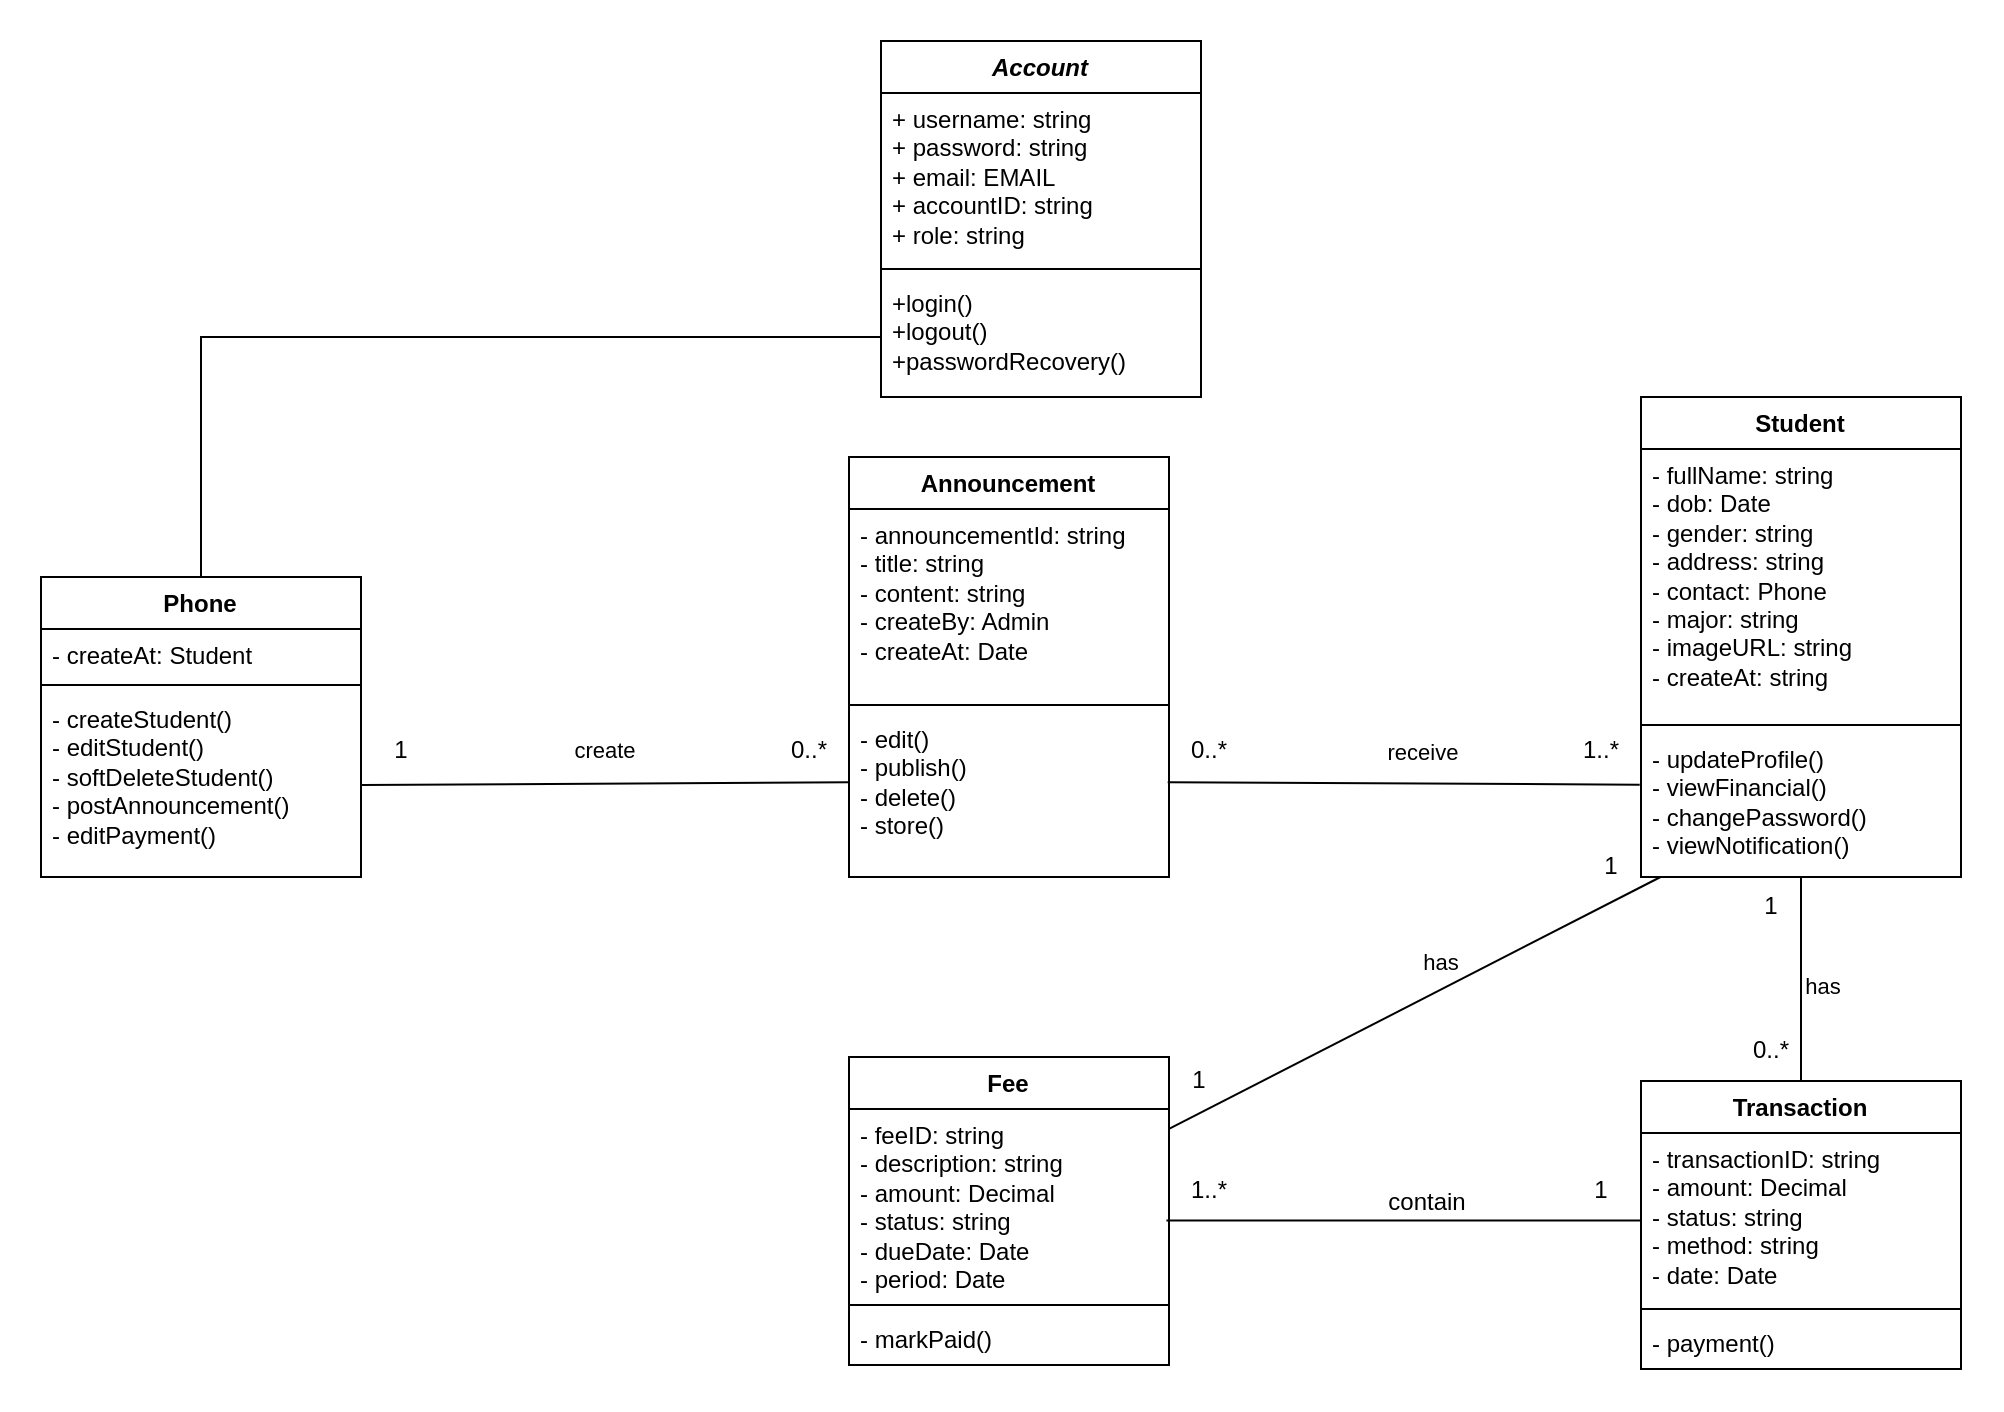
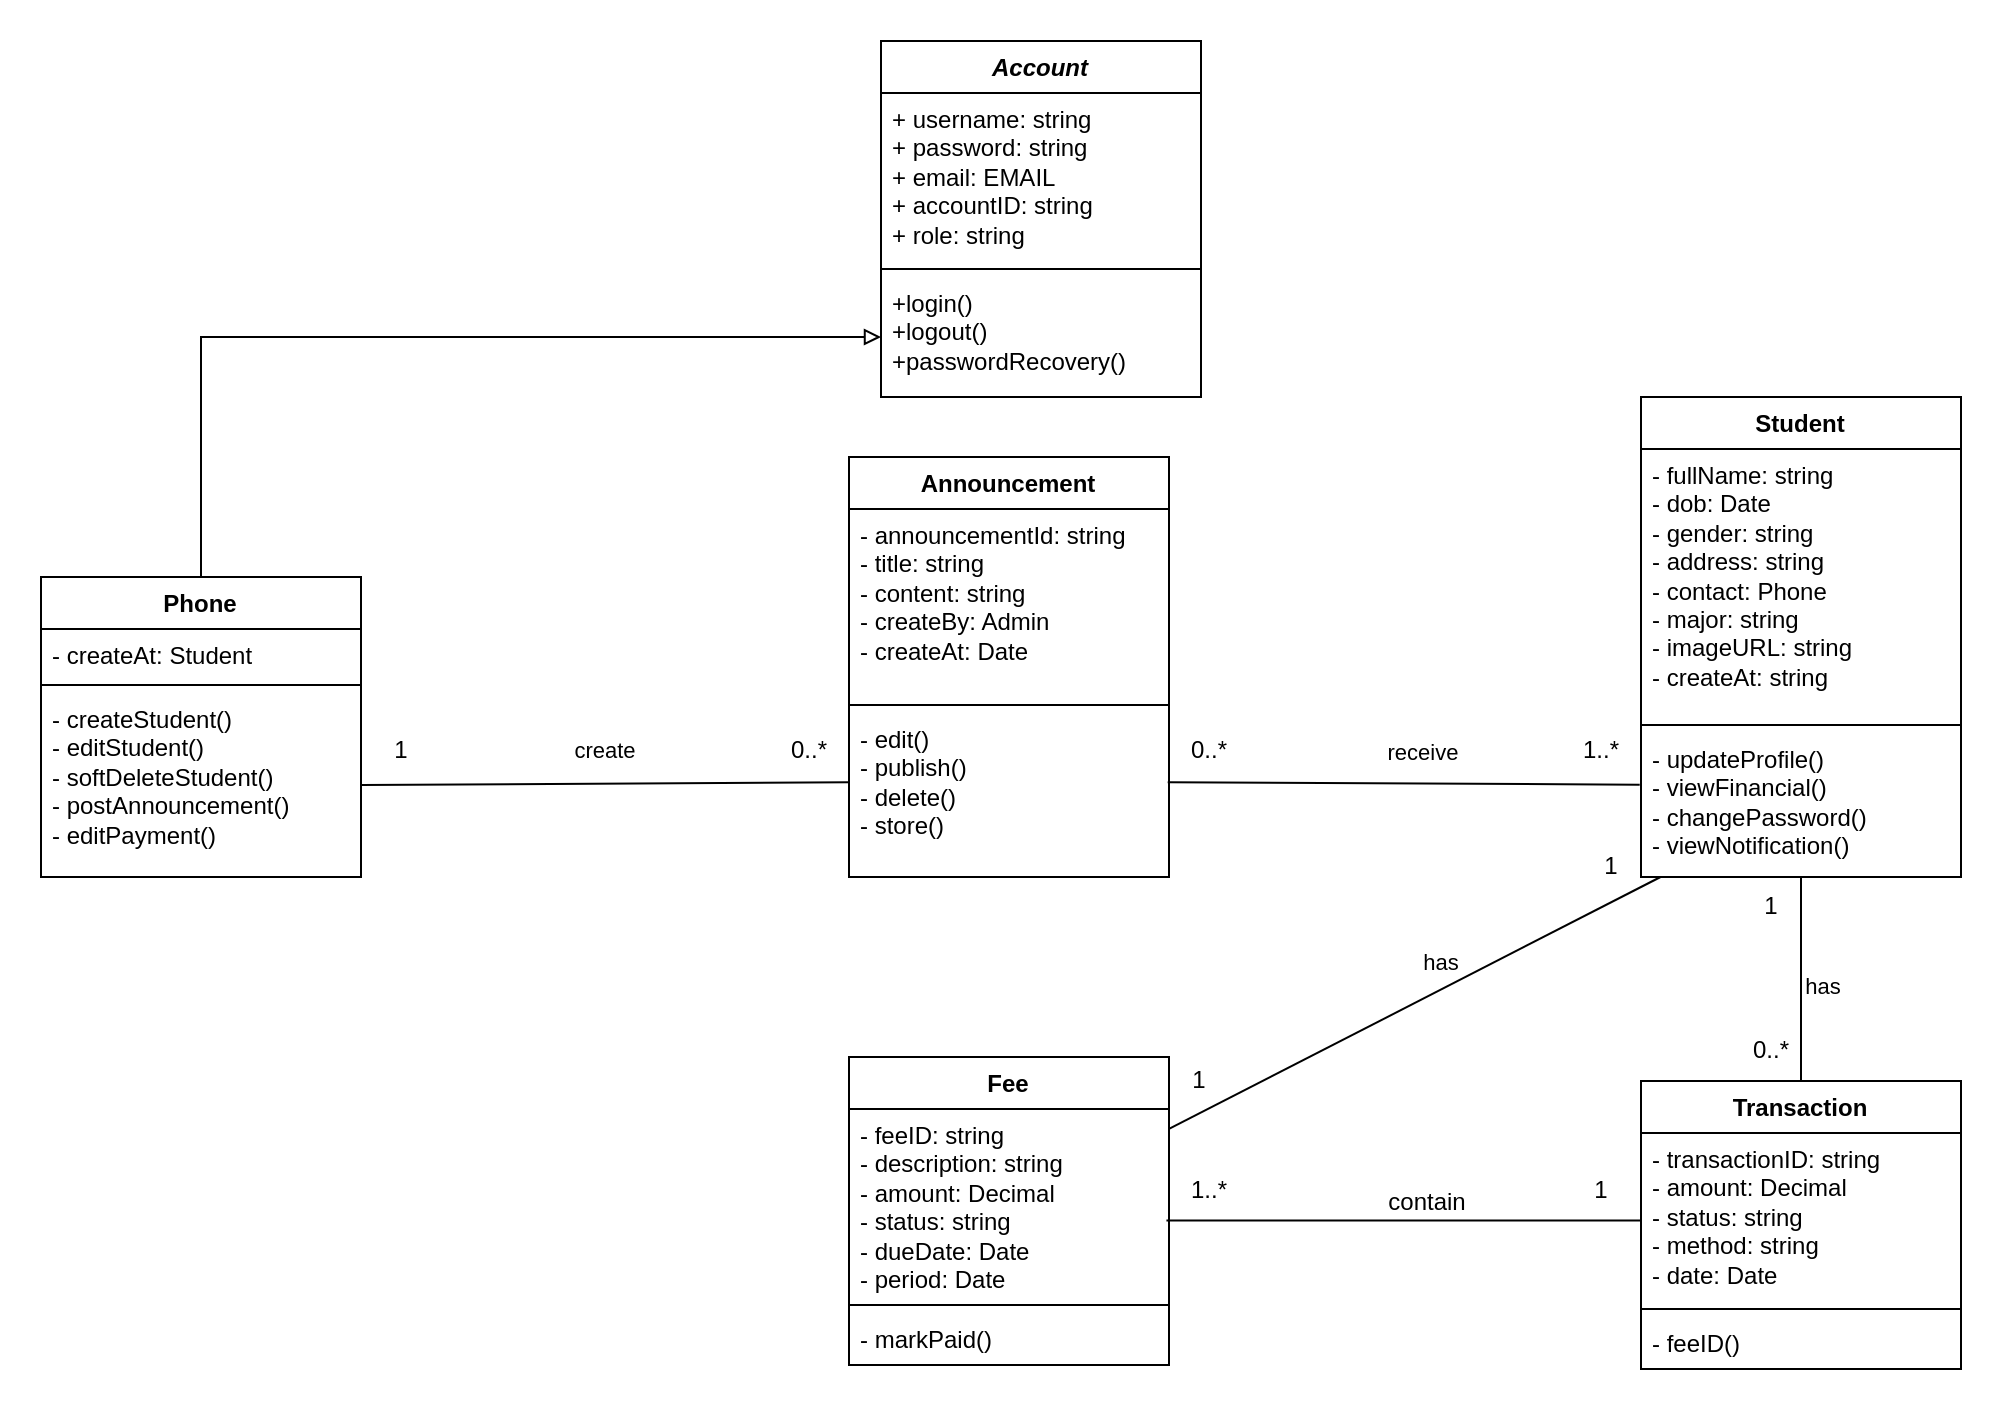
- <mxCell id="6" style="edgeStyle=orthogonalEdgeStyle;rounded=0;orthogonalLoop=1;jettySize=auto;html=1;entryX=0;entryY=0.5;entryDx=0;entryDy=0;endArrow=none;endFill=0;exitX=0.5;exitY=0;exitDx=0;exitDy=0;" parent="1" source="43" target="5" edge="1"><mxGeometry relative="1" as="geometry"><mxPoint x="92.96" y="330.182" as="sourcePoint" /></mxGeometry></mxCell>
+ <mxCell id="6" style="edgeStyle=orthogonalEdgeStyle;rounded=0;orthogonalLoop=1;jettySize=auto;html=1;entryX=0;entryY=0.5;entryDx=0;entryDy=0;endArrow=block;endFill=0;exitX=0.5;exitY=0;exitDx=0;exitDy=0;" parent="1" source="43" target="5" edge="1"><mxGeometry relative="1" as="geometry"><mxPoint x="92.96" y="330.182" as="sourcePoint" /></mxGeometry></mxCell>
- <mxCell id="30" value="- payment()" style="text;strokeColor=none;fillColor=none;align=left;verticalAlign=top;spacingLeft=4;spacingRight=4;overflow=hidden;rotatable=0;points=[[0,0.5],[1,0.5]];portConstraint=eastwest;whiteSpace=wrap;html=1;" parent="27" vertex="1"><mxGeometry y="118" width="160" height="26" as="geometry" /></mxCell>
+ <mxCell id="30" value="- feeID()" style="text;strokeColor=none;fillColor=none;align=left;verticalAlign=top;spacingLeft=4;spacingRight=4;overflow=hidden;rotatable=0;points=[[0,0.5],[1,0.5]];portConstraint=eastwest;whiteSpace=wrap;html=1;" parent="27" vertex="1"><mxGeometry y="118" width="160" height="26" as="geometry" /></mxCell>
